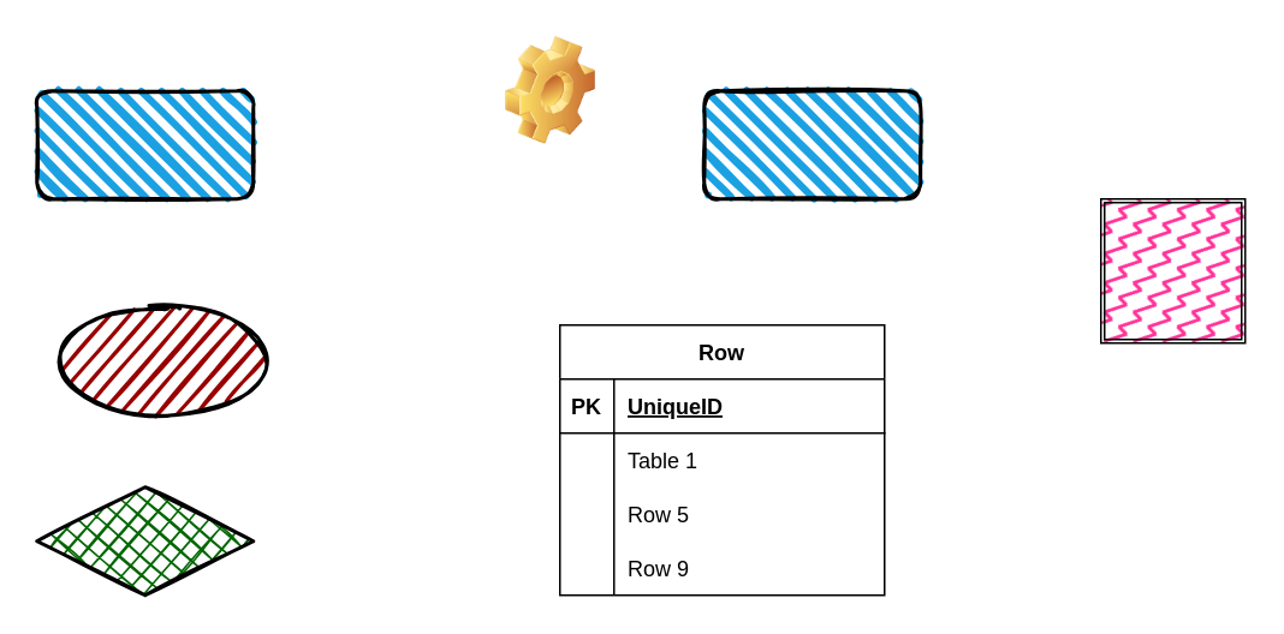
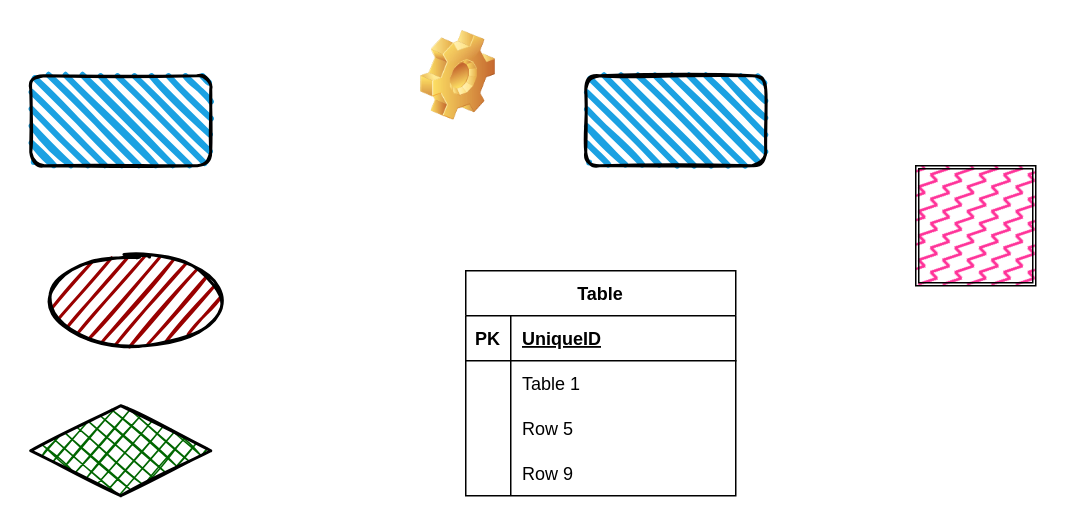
- <mxCell id="2" value="Row" style="shape=table;startSize=30;container=1;collapsible=1;childLayout=tableLayout;fixedRows=1;rowLines=0;fontStyle=1;align=center;resizeLast=1;" parent="1" vertex="1"><mxGeometry x="310" y="180" width="180" height="150" as="geometry" /></mxCell>
+ <mxCell id="2" value="Table" style="shape=table;startSize=30;container=1;collapsible=1;childLayout=tableLayout;fixedRows=1;rowLines=0;fontStyle=1;align=center;resizeLast=1;" parent="1" vertex="1"><mxGeometry x="310" y="180" width="180" height="150" as="geometry" /></mxCell>
